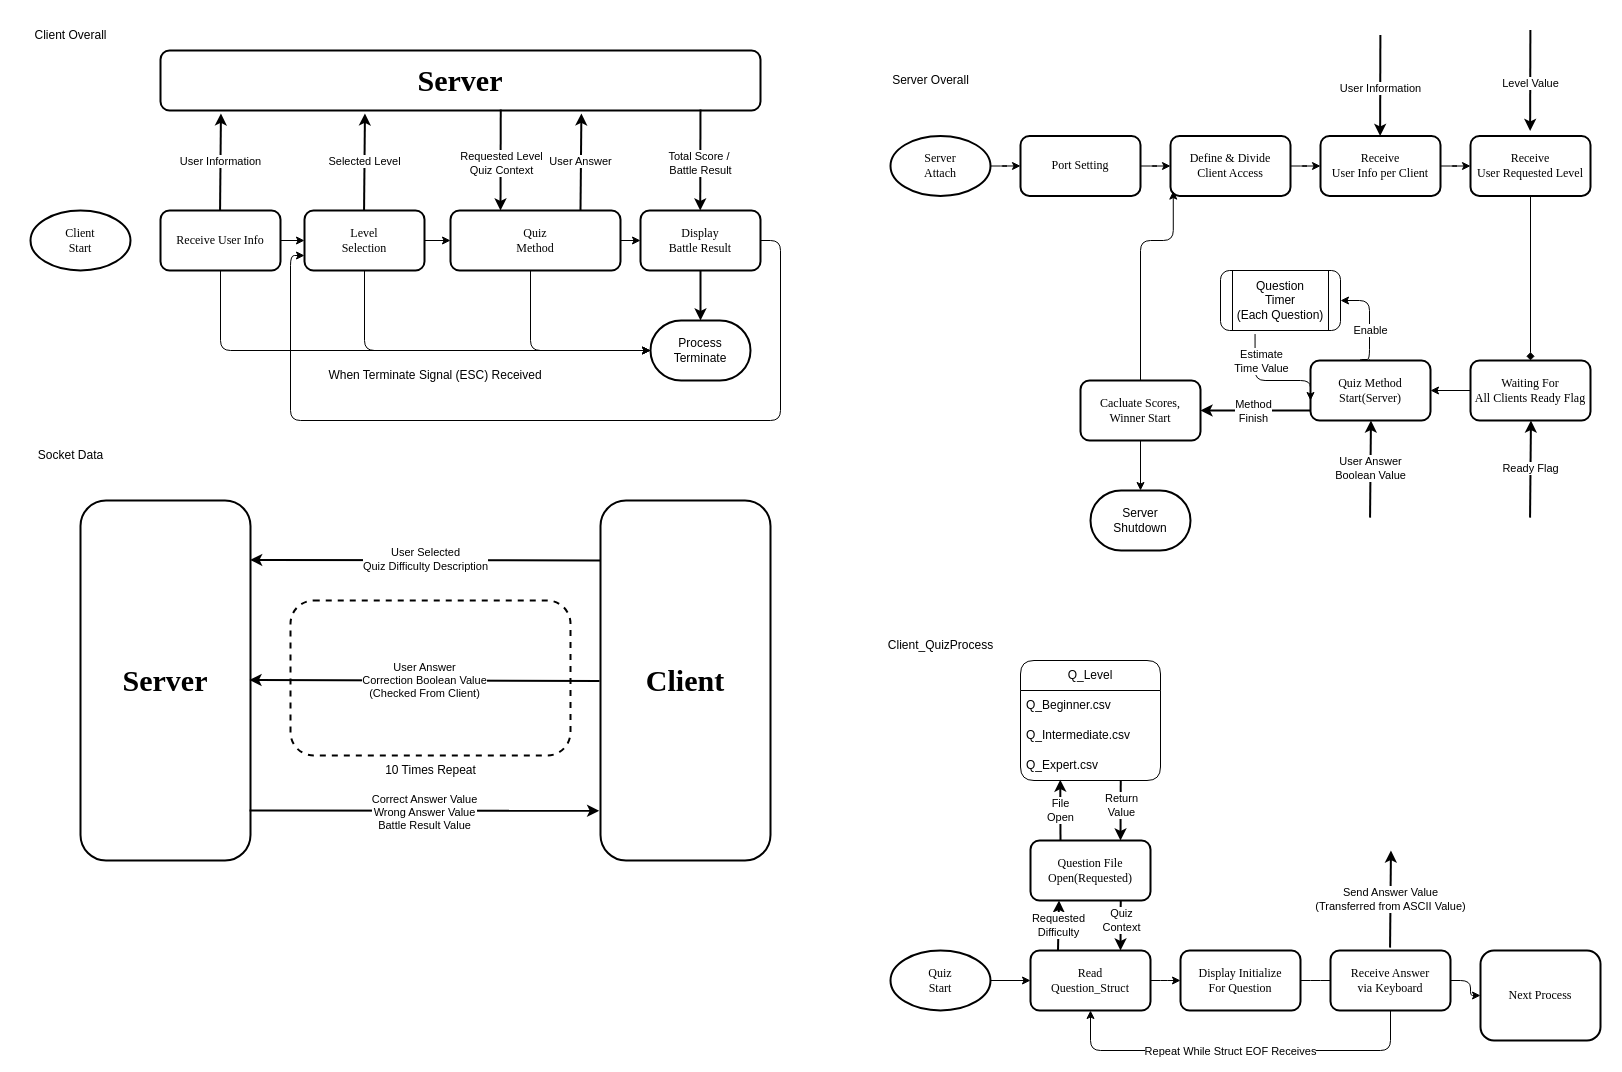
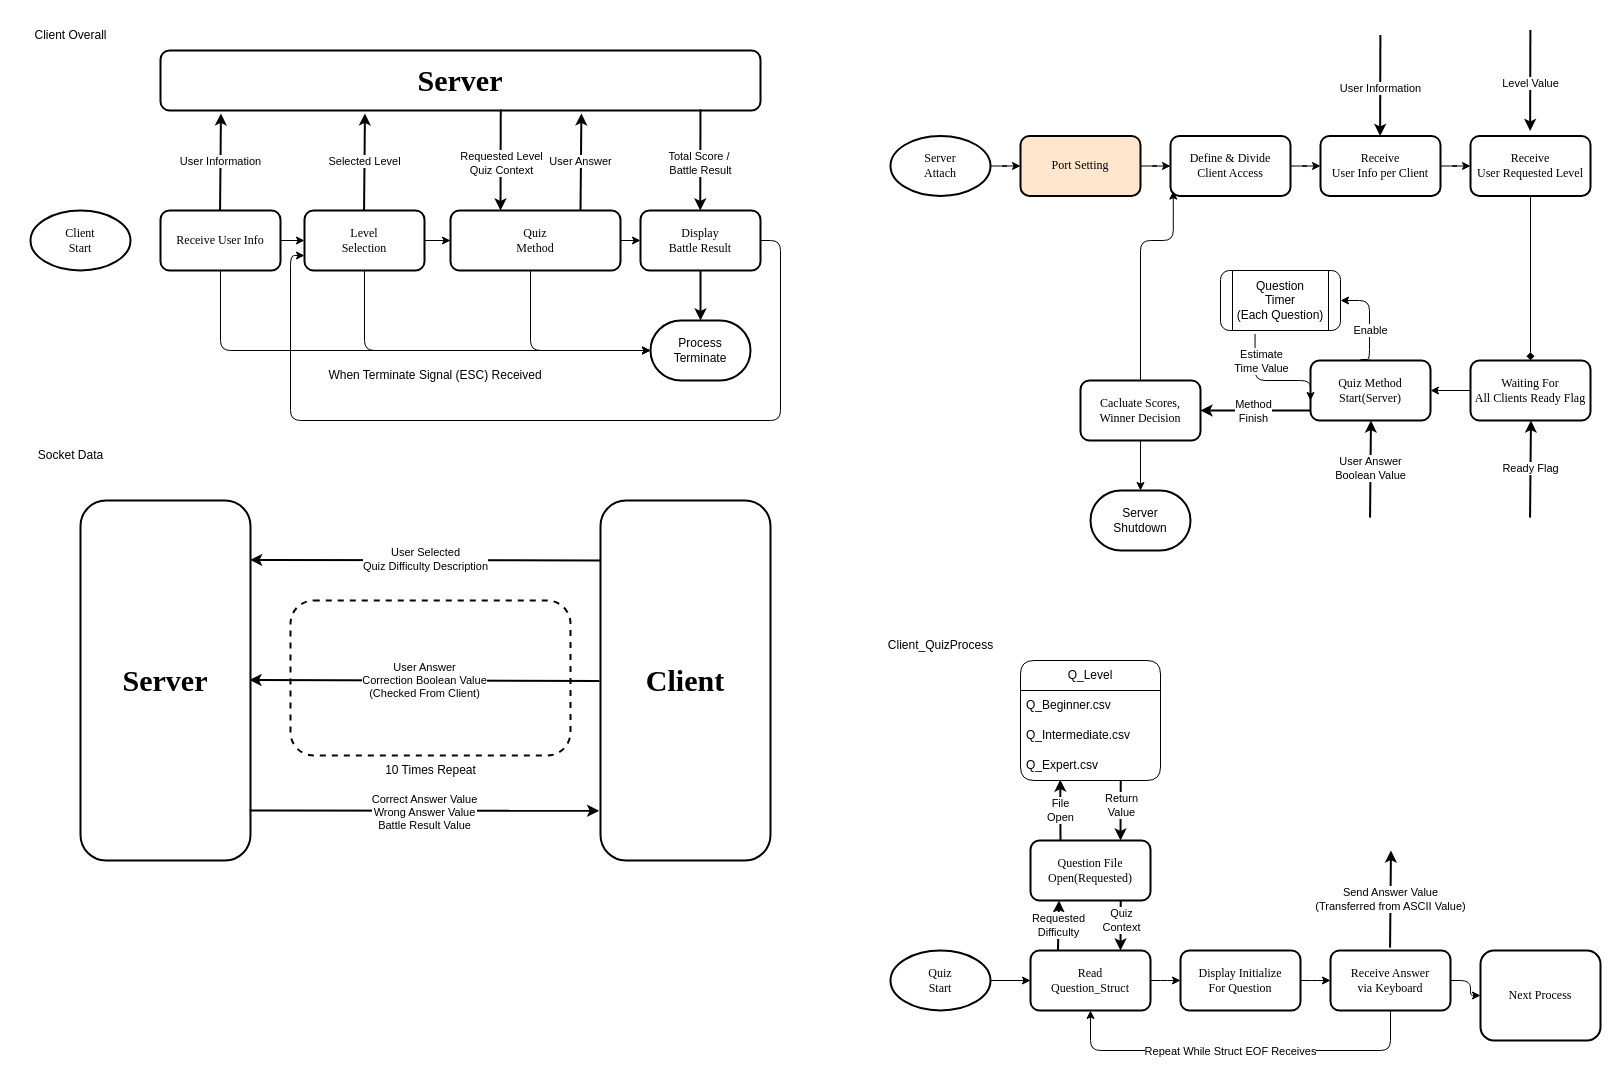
- <mxCell id="37" value="Server Overall" style="text;html=1;align=center;verticalAlign=middle;resizable=0;points=[];autosize=1;strokeColor=none;fillColor=none;" parent="1" vertex="1"><mxGeometry x="880" y="65.45" width="100" height="30" as="geometry" /></mxCell>
- <mxCell id="41" value="Port Setting" style="whiteSpace=wrap;html=1;strokeWidth=2;rounded=1;fontFamily=Lucida Console;" parent="1" vertex="1"><mxGeometry x="1020" y="135.45" width="120" height="60" as="geometry" /></mxCell>
+ <mxCell id="41" value="Port Setting" style="whiteSpace=wrap;html=1;strokeWidth=2;rounded=1;fontFamily=Lucida Console;fillColor=#ffe6cc;" parent="1" vertex="1"><mxGeometry x="1020" y="135.45" width="120" height="60" as="geometry" /></mxCell>
- <mxCell id="62" value="Cacluate Scores,&lt;br&gt;Winner Start" style="whiteSpace=wrap;html=1;strokeWidth=2;rounded=1;fontFamily=Lucida Console;" parent="1" vertex="1"><mxGeometry x="1080" y="380" width="120" height="60" as="geometry" /></mxCell>
+ <mxCell id="62" value="Cacluate Scores,&lt;br&gt;Winner Decision" style="whiteSpace=wrap;html=1;strokeWidth=2;rounded=1;fontFamily=Lucida Console;" parent="1" vertex="1"><mxGeometry x="1080" y="380" width="120" height="60" as="geometry" /></mxCell>
- <mxCell id="72" value="" style="edgeStyle=orthogonalEdgeStyle;rounded=1;orthogonalLoop=1;jettySize=auto;html=1;endArrow=none;" parent="1" source="73" target="77" edge="1"><mxGeometry relative="1" as="geometry" /></mxCell>
+ <mxCell id="72" value="" style="edgeStyle=orthogonalEdgeStyle;rounded=1;orthogonalLoop=1;jettySize=auto;html=1;" parent="1" source="73" target="77" edge="1"><mxGeometry relative="1" as="geometry" /></mxCell>
